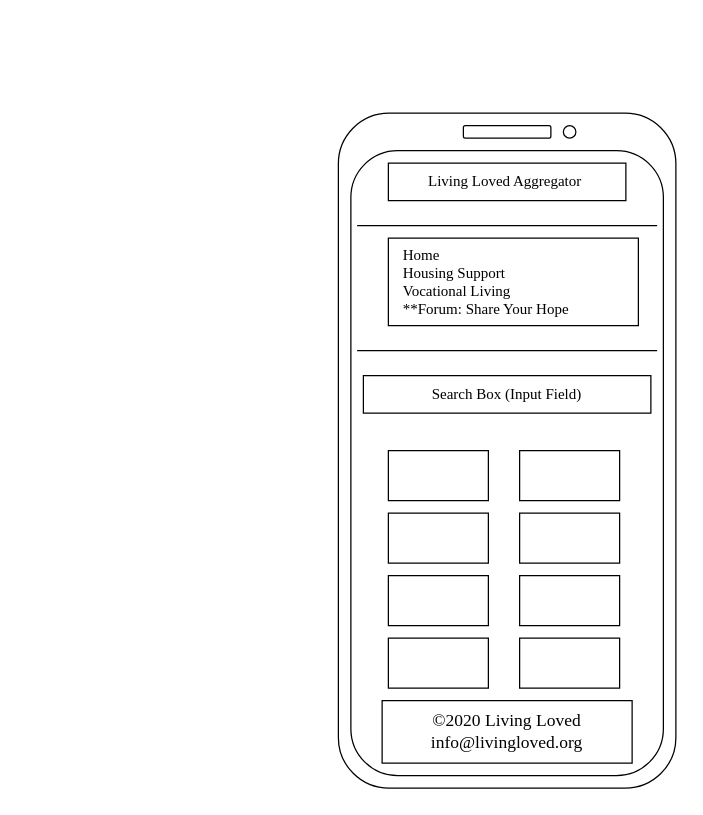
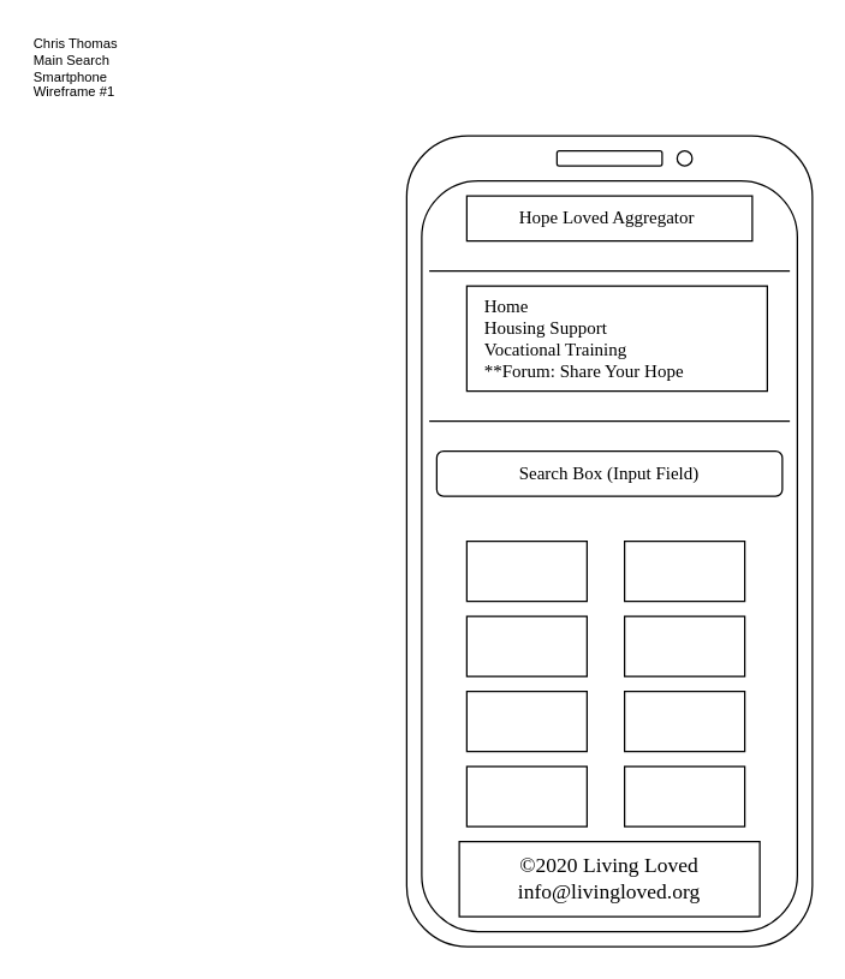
+ <mxCell id="22" value="Chris Thomas&lt;div&gt;Main Search&lt;/div&gt;&lt;div&gt;Smartphone&lt;/div&gt;&lt;div&gt;Wireframe #1&lt;/div&gt;" style="text;html=1;align=left;verticalAlign=middle;whiteSpace=wrap;rounded=0;fontSize=9;" vertex="1" parent="1"><mxGeometry x="20" y="20" width="90" height="50" as="geometry" /></mxCell>
- <mxCell id="7" value="&lt;font face=&quot;Comic Sans MS&quot;&gt;Living Loved Aggregator&amp;nbsp;&lt;/font&gt;" style="text;html=1;align=center;verticalAlign=middle;whiteSpace=wrap;rounded=0;" vertex="1" parent="1"><mxGeometry x="325" y="130" width="160" height="30" as="geometry" /></mxCell>
+ <mxCell id="7" value="&lt;font face=&quot;Comic Sans MS&quot;&gt;Hope Loved Aggregator&amp;nbsp;&lt;/font&gt;" style="text;html=1;align=center;verticalAlign=middle;whiteSpace=wrap;rounded=0;" vertex="1" parent="1"><mxGeometry x="325" y="130" width="160" height="30" as="geometry" /></mxCell>
- <mxCell id="9" value="Home&lt;div&gt;&lt;span style=&quot;background-color: transparent; color: light-dark(rgb(0, 0, 0), rgb(255, 255, 255));&quot;&gt;Housing Support&lt;/span&gt;&lt;/div&gt;&lt;div&gt;Vocational Living&lt;/div&gt;&lt;div&gt;**Forum: Share Your Hope&lt;/div&gt;&lt;div&gt;&lt;br&gt;&lt;/div&gt;" style="text;html=1;align=left;verticalAlign=top;whiteSpace=wrap;rounded=0;fontFamily=Comic Sans MS;" vertex="1" parent="1"><mxGeometry x="320" y="190" width="180" height="70" as="geometry" /></mxCell>
+ <mxCell id="9" value="Home&lt;div&gt;&lt;span style=&quot;background-color: transparent; color: light-dark(rgb(0, 0, 0), rgb(255, 255, 255));&quot;&gt;Housing Support&lt;/span&gt;&lt;/div&gt;&lt;div&gt;Vocational Training&lt;/div&gt;&lt;div&gt;**Forum: Share Your Hope&lt;/div&gt;&lt;div&gt;&lt;br&gt;&lt;/div&gt;" style="text;html=1;align=left;verticalAlign=top;whiteSpace=wrap;rounded=0;fontFamily=Comic Sans MS;" vertex="1" parent="1"><mxGeometry x="320" y="190" width="180" height="70" as="geometry" /></mxCell>
- <mxCell id="12" value="&lt;font face=&quot;Comic Sans MS&quot;&gt;Search Box (Input Field)&lt;/font&gt;" style="whiteSpace=wrap;html=1;rounded=0;" vertex="1" parent="1"><mxGeometry x="290" y="300" width="230" height="30" as="geometry" /></mxCell>
+ <mxCell id="12" value="&lt;font face=&quot;Comic Sans MS&quot;&gt;Search Box (Input Field)&lt;/font&gt;" style="rounded=1;whiteSpace=wrap;html=1;" vertex="1" parent="1"><mxGeometry x="290" y="300" width="230" height="30" as="geometry" /></mxCell>
